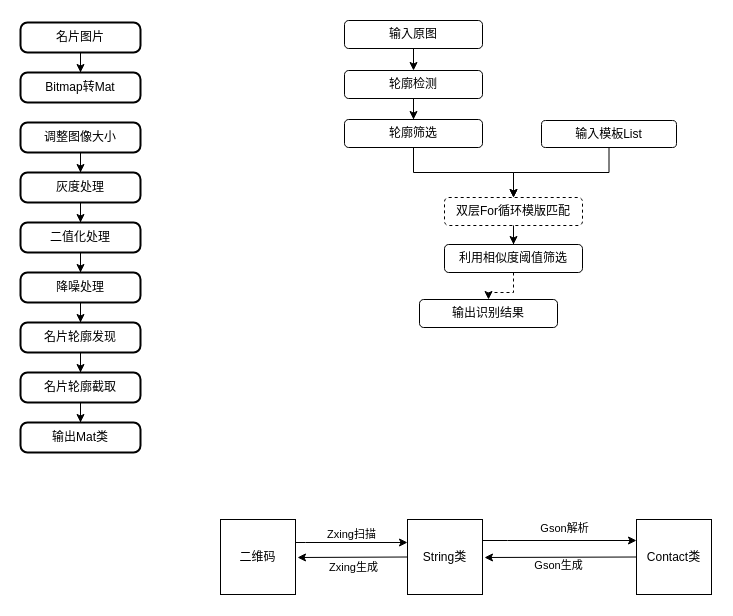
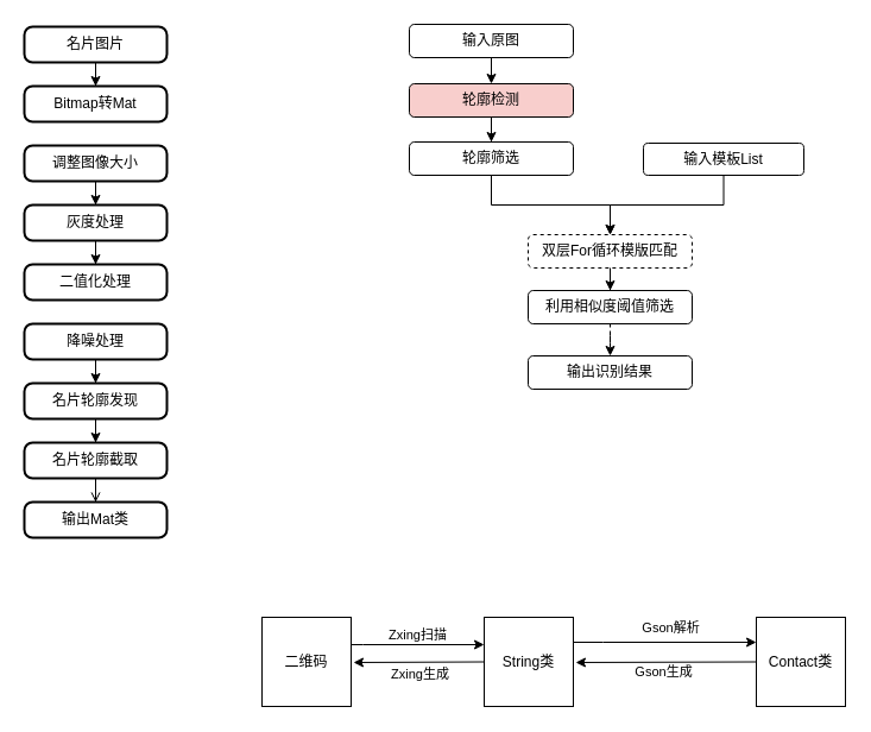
- <mxCell id="21" value="轮廓检测" style="rounded=1;whiteSpace=wrap;html=1;" parent="1" vertex="1"><mxGeometry x="344" y="70" width="138" height="28" as="geometry" /></mxCell>
+ <mxCell id="21" value="轮廓检测" style="rounded=1;whiteSpace=wrap;html=1;fillColor=#f8cecc;" parent="1" vertex="1"><mxGeometry x="344" y="70" width="138" height="28" as="geometry" /></mxCell>
- <mxCell id="9" value="" style="edgeStyle=orthogonalEdgeStyle;rounded=0;orthogonalLoop=1;jettySize=auto;html=1;" parent="1" source="10" target="12" edge="1"><mxGeometry relative="1" as="geometry" /></mxCell>
- <mxCell id="30" value="输出识别结果" style="rounded=1;whiteSpace=wrap;html=1;" parent="1" vertex="1"><mxGeometry x="419" y="299" width="138" height="28" as="geometry" /></mxCell>
+ <mxCell id="30" value="输出识别结果" style="rounded=1;whiteSpace=wrap;html=1;" parent="1" vertex="1"><mxGeometry x="444" y="299" width="138" height="28" as="geometry" /></mxCell>
- <mxCell id="15" value="" style="edgeStyle=orthogonalEdgeStyle;rounded=0;orthogonalLoop=1;jettySize=auto;html=1;" parent="1" source="16" target="17" edge="1"><mxGeometry relative="1" as="geometry" /></mxCell>
+ <mxCell id="15" value="" style="edgeStyle=orthogonalEdgeStyle;rounded=0;orthogonalLoop=1;jettySize=auto;html=1;endArrow=open;" parent="1" source="16" target="17" edge="1"><mxGeometry relative="1" as="geometry" /></mxCell>
